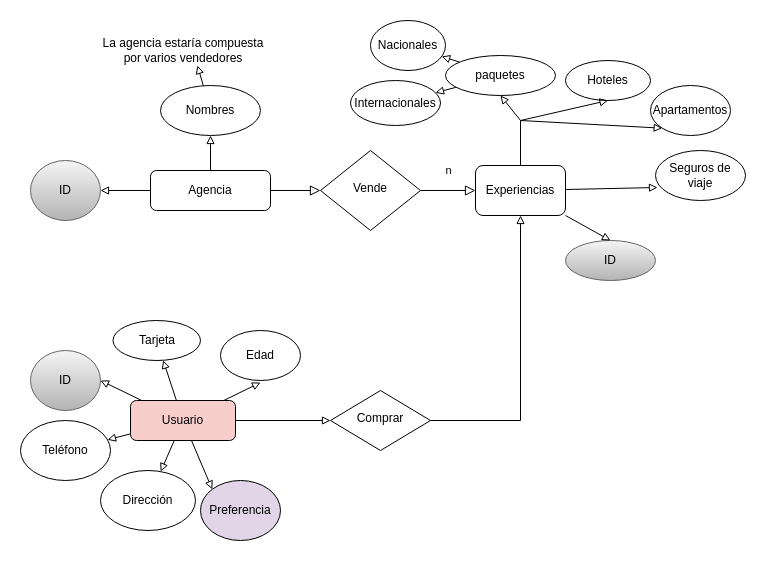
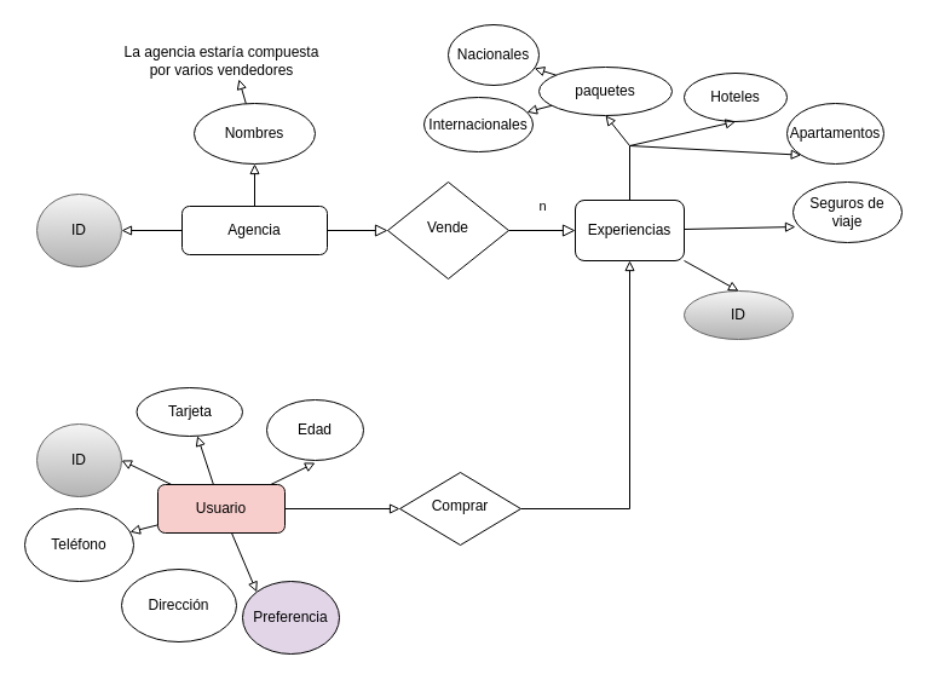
- <mxCell id="13" value="" style="edgeStyle=none;rounded=0;orthogonalLoop=1;jettySize=auto;html=1;endArrow=block;endFill=0;" edge="1" parent="1" source="17" target="22"><mxGeometry relative="1" as="geometry" /></mxCell>
